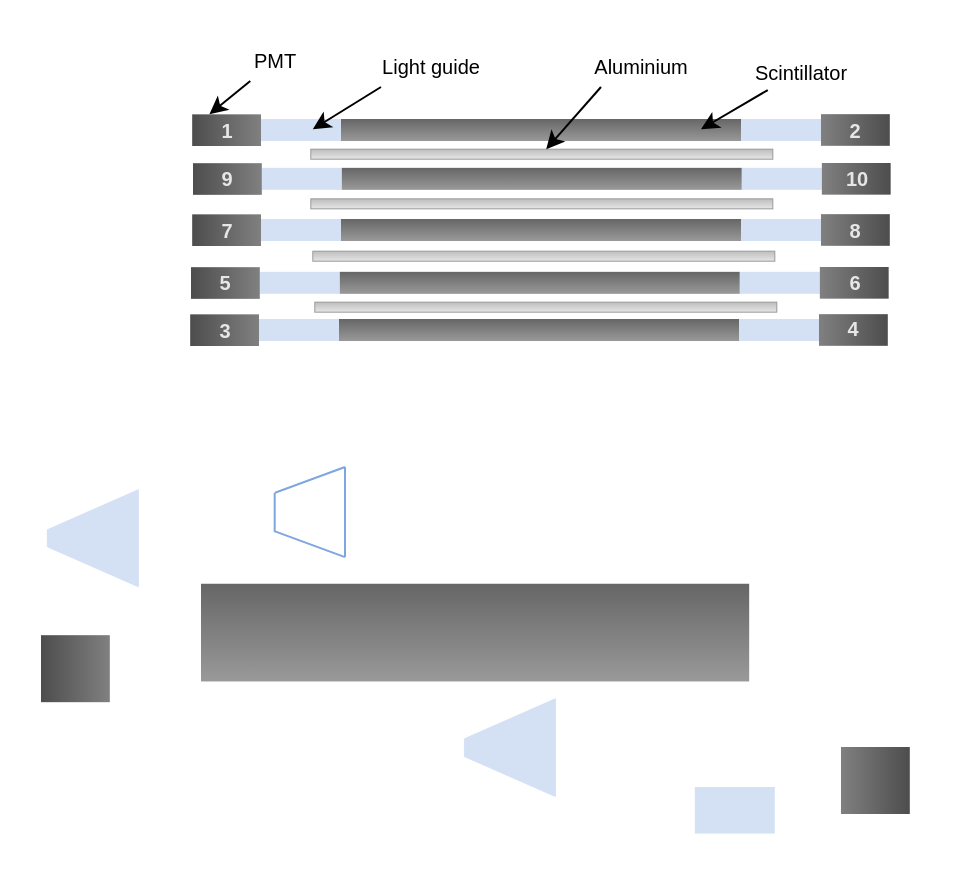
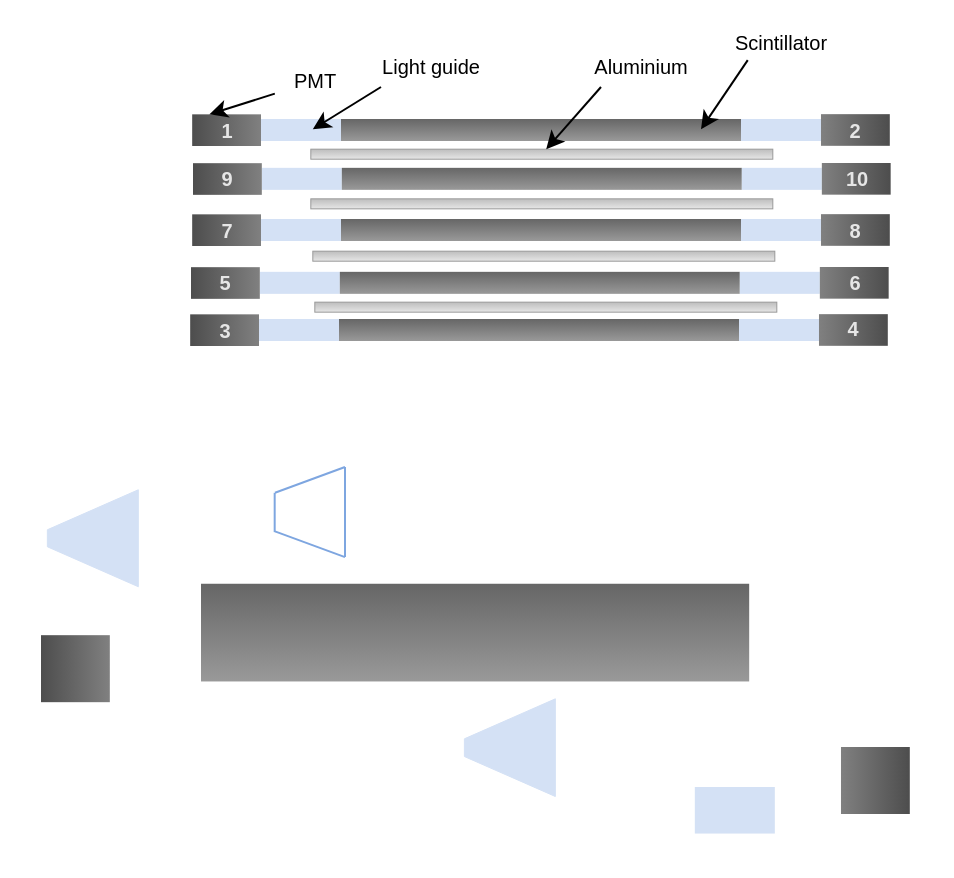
- <mxCell id="51" value="&lt;font color=&quot;#000000&quot;&gt;PMT&lt;/font&gt;" style="text;html=1;align=center;verticalAlign=middle;resizable=0;points=[];autosize=1;strokeColor=none;fillColor=none;fontSize=10;fontColor=#7EA6E0;" vertex="1" parent="1"><mxGeometry x="116.91" y="20" width="40" height="20" as="geometry" /></mxCell>
+ <mxCell id="51" value="&lt;font color=&quot;#000000&quot;&gt;PMT&lt;/font&gt;" style="text;html=1;align=center;verticalAlign=middle;resizable=0;points=[];autosize=1;strokeColor=none;fillColor=none;fontSize=10;fontColor=#7EA6E0;" vertex="1" parent="1"><mxGeometry x="136.91" y="30" width="40" height="20" as="geometry" /></mxCell>
- <mxCell id="53" value="&lt;font style=&quot;font-size: 10px&quot;&gt;Scintillator&lt;/font&gt;" style="text;html=1;align=center;verticalAlign=middle;resizable=0;points=[];autosize=1;strokeColor=none;fillColor=none;" vertex="1" parent="1"><mxGeometry x="370" y="26" width="60" height="20" as="geometry" /></mxCell>
+ <mxCell id="53" value="&lt;font style=&quot;font-size: 10px&quot;&gt;Scintillator&lt;/font&gt;" style="text;html=1;align=center;verticalAlign=middle;resizable=0;points=[];autosize=1;strokeColor=none;fillColor=none;" vertex="1" parent="1"><mxGeometry x="360" y="11" width="60" height="20" as="geometry" /></mxCell>
